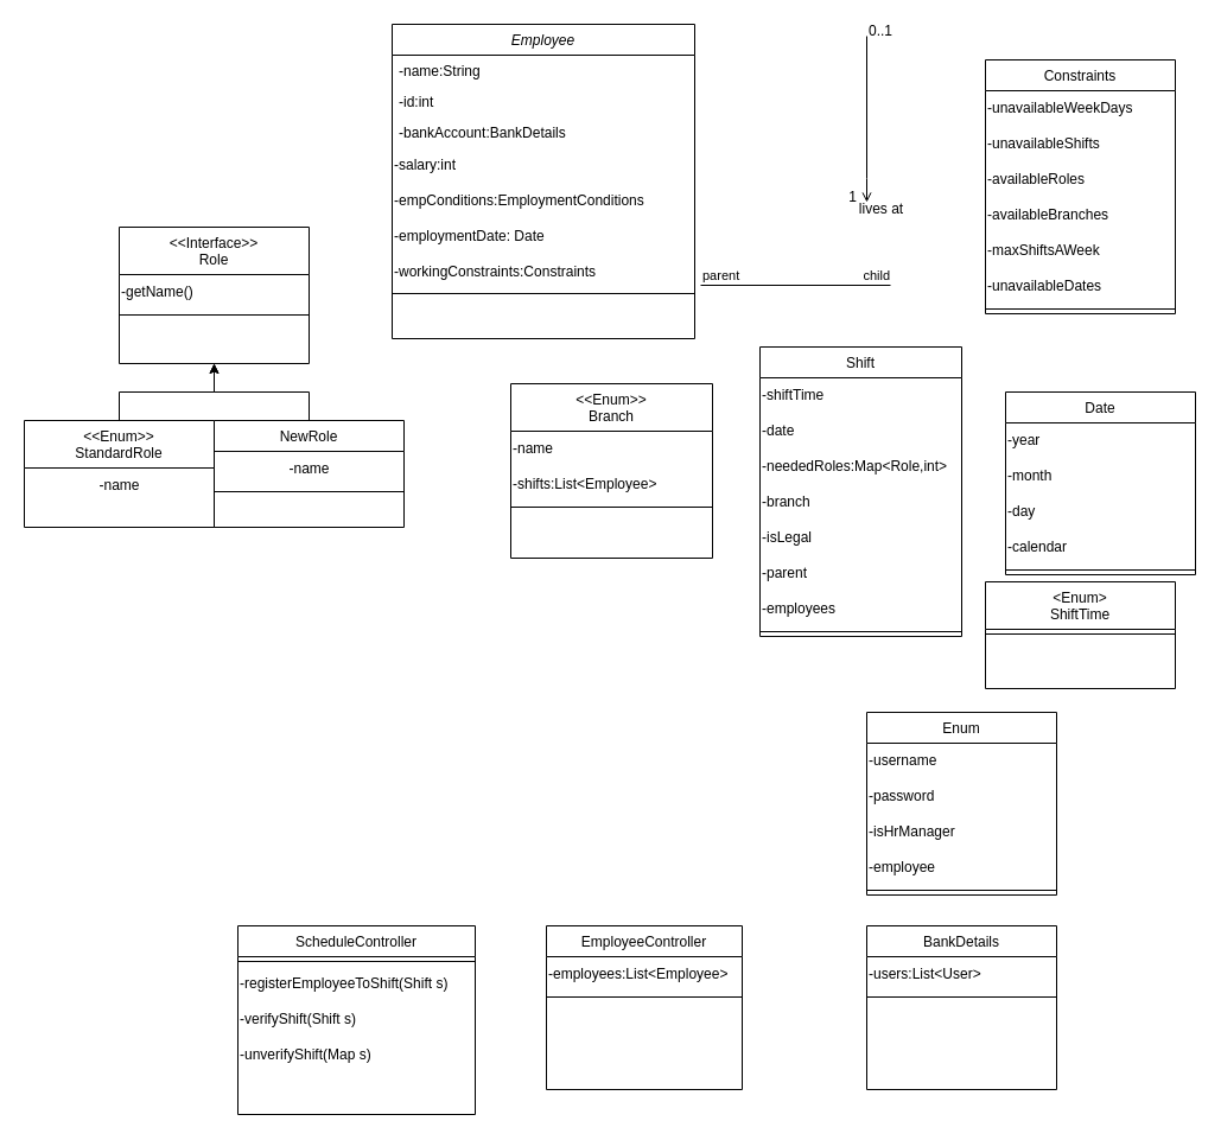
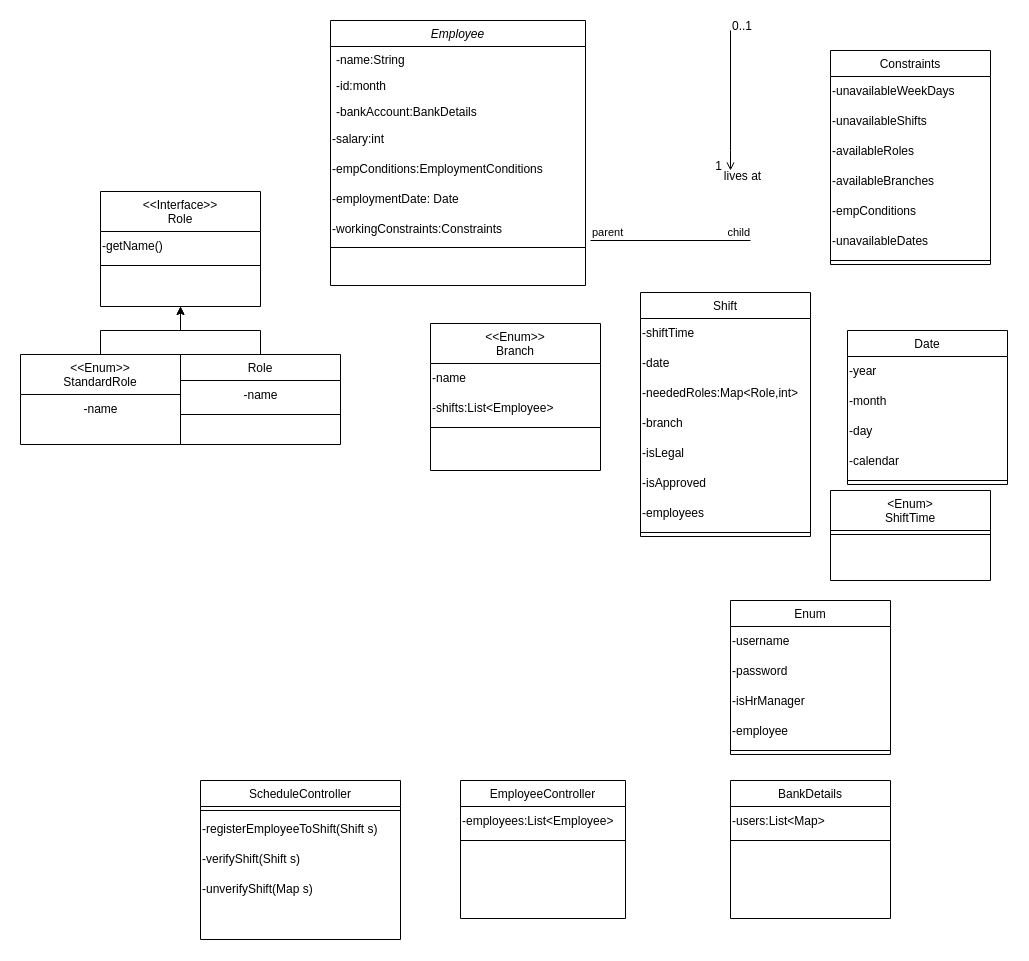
- <mxCell id="4" value="-id:int" style="text;align=left;verticalAlign=top;spacingLeft=4;spacingRight=4;overflow=hidden;rotatable=0;points=[[0,0.5],[1,0.5]];portConstraint=eastwest;rounded=0;shadow=0;html=0;" parent="2" vertex="1"><mxGeometry y="52" width="255" height="26" as="geometry" /></mxCell>
+ <mxCell id="4" value="-id:month" style="text;align=left;verticalAlign=top;spacingLeft=4;spacingRight=4;overflow=hidden;rotatable=0;points=[[0,0.5],[1,0.5]];portConstraint=eastwest;rounded=0;shadow=0;html=0;" parent="2" vertex="1"><mxGeometry y="52" width="255" height="26" as="geometry" /></mxCell>
- <mxCell id="65" value="-maxShiftsAWeek" style="text;html=1;align=left;verticalAlign=middle;resizable=0;points=[];autosize=1;strokeColor=none;fillColor=none;" parent="60" vertex="1"><mxGeometry y="146" width="160" height="30" as="geometry" /></mxCell>
+ <mxCell id="65" value="-empConditions" style="text;html=1;align=left;verticalAlign=middle;resizable=0;points=[];autosize=1;strokeColor=none;fillColor=none;" parent="60" vertex="1"><mxGeometry y="146" width="160" height="30" as="geometry" /></mxCell>
- <mxCell id="12" value="NewRole" style="swimlane;fontStyle=0;align=center;verticalAlign=top;childLayout=stackLayout;horizontal=1;startSize=26;horizontalStack=0;resizeParent=1;resizeLast=0;collapsible=1;marginBottom=0;rounded=0;shadow=0;strokeWidth=1;" parent="1" vertex="1"><mxGeometry y="354" width="160" height="90" as="geometry" x="180"><mxRectangle x="130" y="380" width="160" height="26" as="alternateBounds" /></mxGeometry></mxCell>
+ <mxCell id="12" value="Role" style="swimlane;fontStyle=0;align=center;verticalAlign=top;childLayout=stackLayout;horizontal=1;startSize=26;horizontalStack=0;resizeParent=1;resizeLast=0;collapsible=1;marginBottom=0;rounded=0;shadow=0;strokeWidth=1;" parent="1" vertex="1"><mxGeometry y="354" width="160" height="90" as="geometry" x="180"><mxRectangle x="130" y="380" width="160" height="26" as="alternateBounds" /></mxGeometry></mxCell>
- <mxCell id="21" value="-parent" style="text;html=1;align=left;verticalAlign=middle;resizable=0;points=[];autosize=1;strokeColor=none;fillColor=none;" vertex="1" parent="15"><mxGeometry y="176" width="170" height="30" as="geometry" /></mxCell>
+ <mxCell id="21" value="-isApproved" style="text;html=1;align=left;verticalAlign=middle;resizable=0;points=[];autosize=1;strokeColor=none;fillColor=none;" vertex="1" parent="15"><mxGeometry y="176" width="170" height="30" as="geometry" /></mxCell>
- <mxCell id="49" value="-users:List&amp;lt;User&amp;gt;" style="text;html=1;align=left;verticalAlign=middle;resizable=0;points=[];autosize=1;strokeColor=none;fillColor=none;" vertex="1" parent="48"><mxGeometry y="26" width="160" height="30" as="geometry" /></mxCell>
+ <mxCell id="49" value="-users:List&amp;lt;Map&amp;gt;" style="text;html=1;align=left;verticalAlign=middle;resizable=0;points=[];autosize=1;strokeColor=none;fillColor=none;" vertex="1" parent="48"><mxGeometry y="26" width="160" height="30" as="geometry" /></mxCell>
